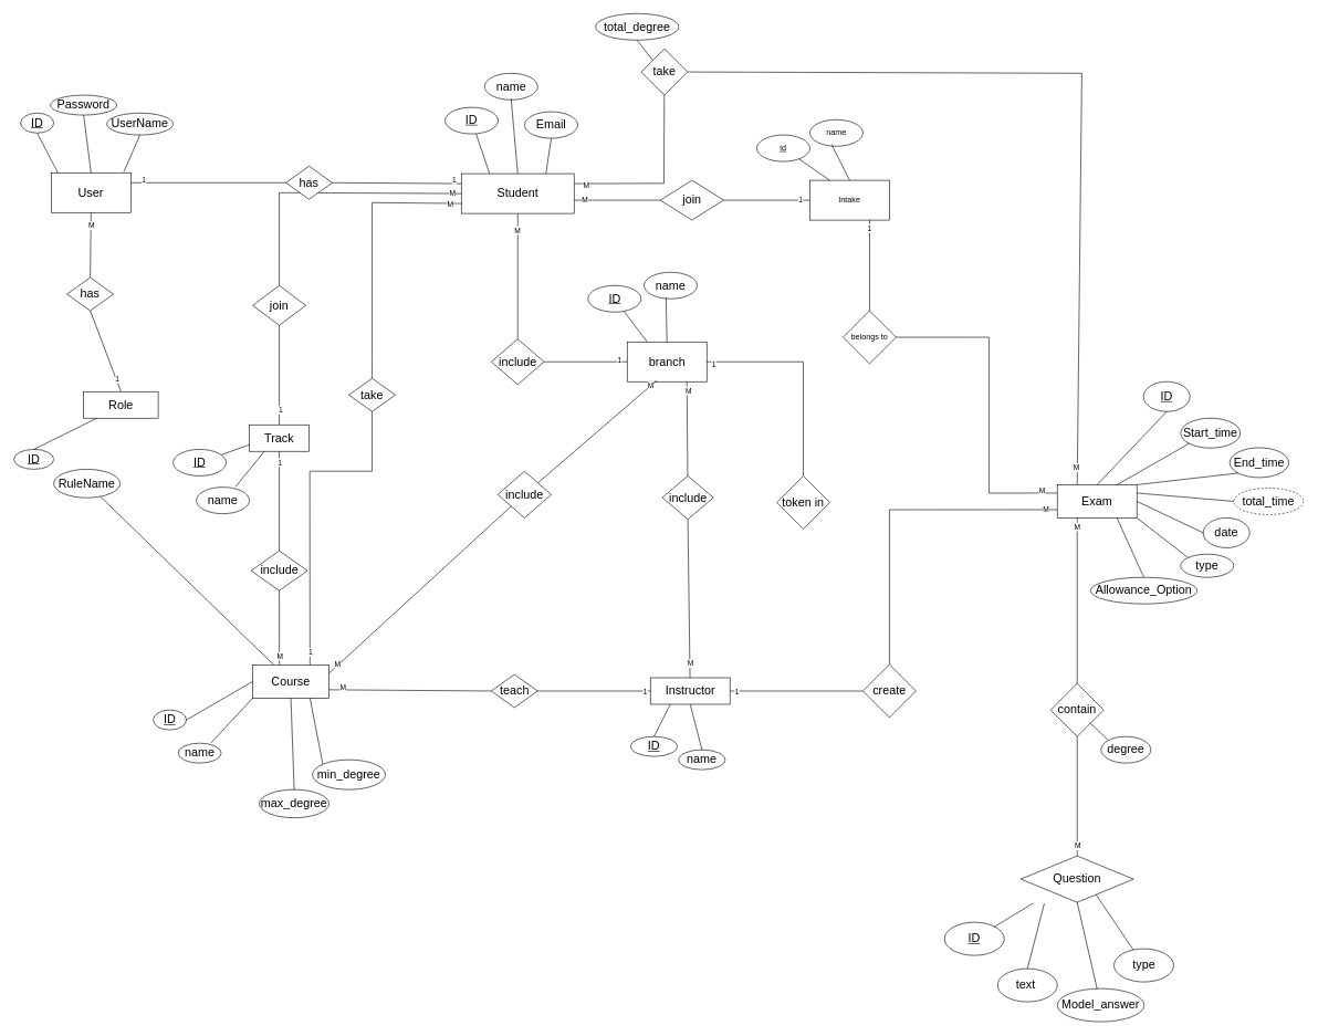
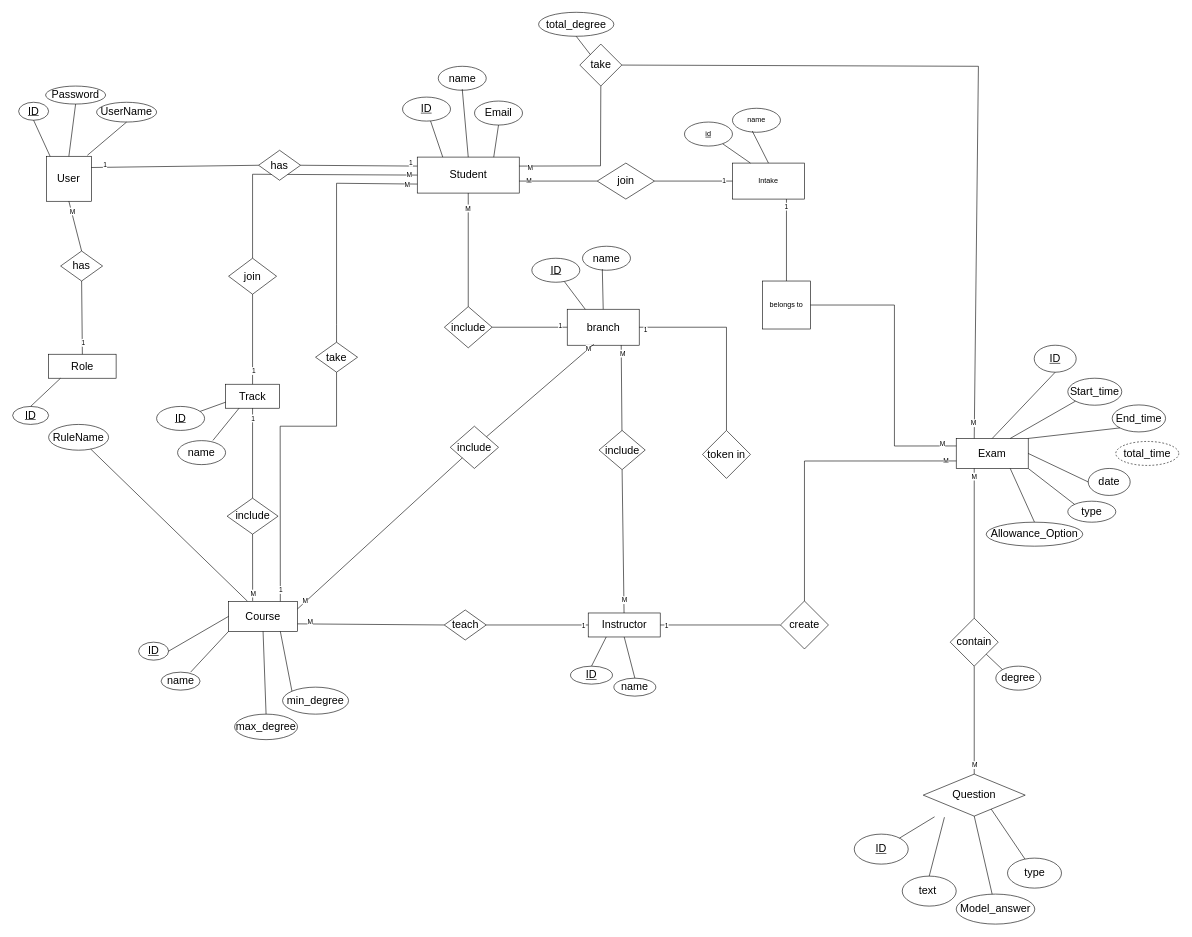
- <mxCell id="39" value="&lt;font style=&quot;font-size: 18px;&quot;&gt;User&lt;/font&gt;" style="rounded=0;whiteSpace=wrap;html=1;" parent="1" vertex="1"><mxGeometry x="76.25" y="260" width="120" height="60" as="geometry" /></mxCell>
+ <mxCell id="39" value="&lt;font style=&quot;font-size: 18px;&quot;&gt;User&lt;/font&gt;" style="rounded=0;whiteSpace=wrap;html=1;" parent="1" vertex="1"><mxGeometry x="76.25" y="260" width="75" height="75" as="geometry" /></mxCell>
- <mxCell id="127" value="belongs to" style="rhombus;whiteSpace=wrap;html=1;" parent="1" vertex="1"><mxGeometry x="1270" y="467.97" width="80" height="80" as="geometry" /></mxCell>
+ <mxCell id="127" value="belongs to" style="whiteSpace=wrap;html=1;rounded=0;" parent="1" vertex="1"><mxGeometry x="1270" y="467.97" width="80" height="80" as="geometry" /></mxCell>
- <mxCell id="54" value="&lt;font style=&quot;font-size: 18px;&quot;&gt;Role&lt;/font&gt;" style="rounded=0;whiteSpace=wrap;html=1;" parent="1" vertex="1"><mxGeometry x="125" y="590" width="112.5" height="40" as="geometry" /></mxCell>
+ <mxCell id="54" value="&lt;font style=&quot;font-size: 18px;&quot;&gt;Role&lt;/font&gt;" style="rounded=0;whiteSpace=wrap;html=1;" parent="1" vertex="1"><mxGeometry x="80" y="590" width="112.5" height="40" as="geometry" /></mxCell>
- <mxCell id="111" value="" style="endArrow=none;html=1;rounded=0;entryX=0;entryY=0.5;entryDx=0;entryDy=0;exitX=1;exitY=0.25;exitDx=0;exitDy=0;" parent="1" source="100" target="106" edge="1"><mxGeometry relative="1" as="geometry"><mxPoint x="1634" y="732.4" as="sourcePoint" /><mxPoint x="1715" y="623.4" as="targetPoint" /></mxGeometry></mxCell>
